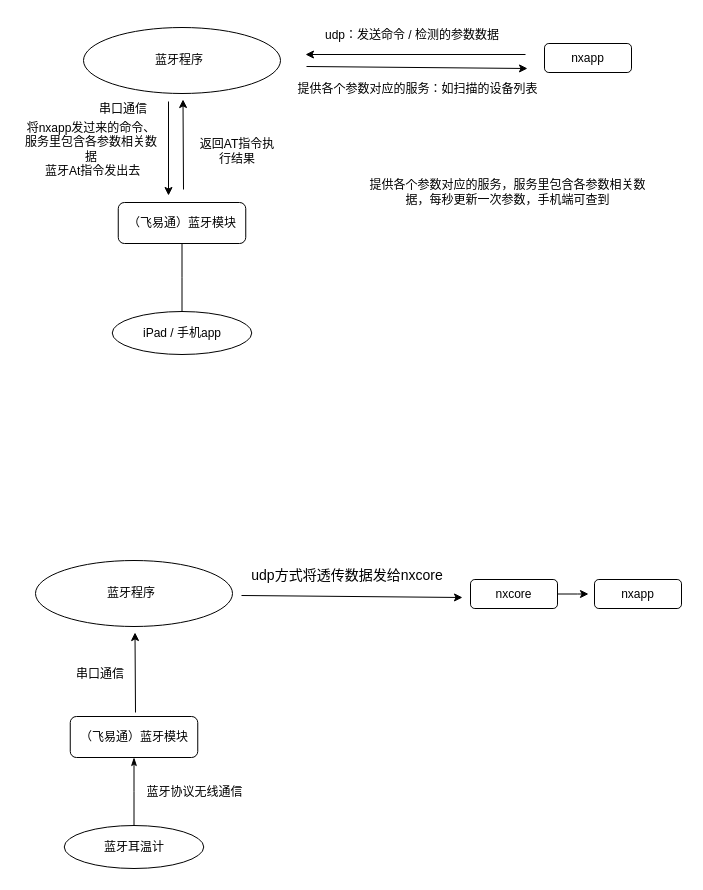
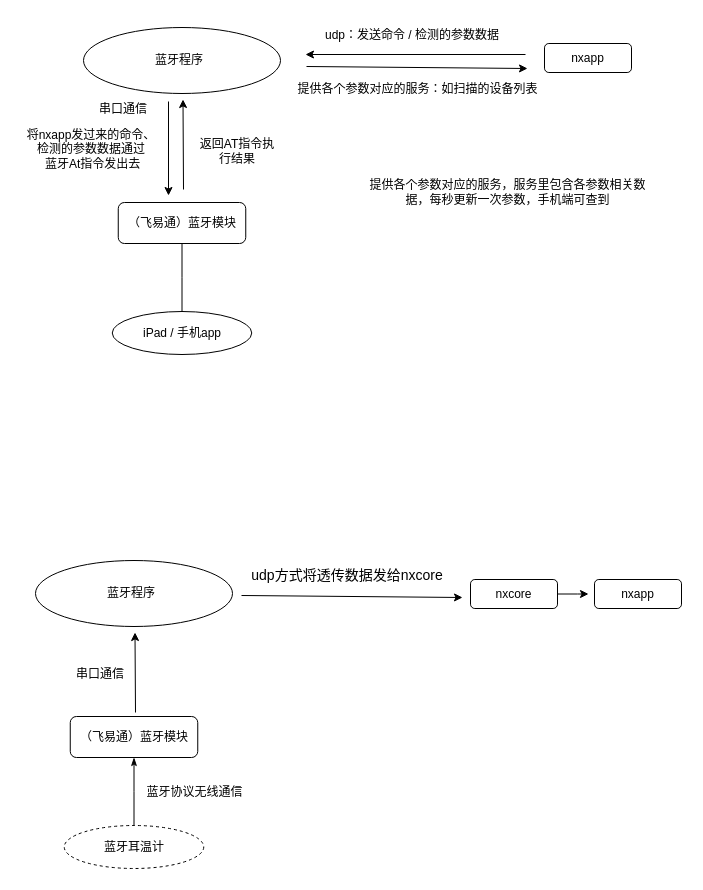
- <mxCell id="16" value="&lt;font style=&quot;vertical-align: inherit;&quot;&gt;&lt;font style=&quot;vertical-align: inherit;&quot;&gt;将nxapp发过来的命令、服务里包含各参数相关数据&lt;br&gt;&amp;nbsp;蓝牙At指令发出去&lt;/font&gt;&lt;/font&gt;" style="text;html=1;strokeColor=none;fillColor=none;align=center;verticalAlign=middle;whiteSpace=wrap;rounded=0;" parent="1" vertex="1"><mxGeometry x="20" y="118" width="142" height="61" as="geometry" /></mxCell>
+ <mxCell id="16" value="&lt;font style=&quot;vertical-align: inherit;&quot;&gt;&lt;font style=&quot;vertical-align: inherit;&quot;&gt;将nxapp发过来的命令、检测的参数数据通过&lt;br&gt;&amp;nbsp;蓝牙At指令发出去&lt;/font&gt;&lt;/font&gt;" style="text;html=1;strokeColor=none;fillColor=none;align=center;verticalAlign=middle;whiteSpace=wrap;rounded=0;" parent="1" vertex="1"><mxGeometry x="20" y="118" width="142" height="61" as="geometry" /></mxCell>
- <mxCell id="23" value="蓝牙耳温计" style="ellipse;whiteSpace=wrap;html=1;" vertex="1" parent="1"><mxGeometry x="63.75" y="825" width="139.5" height="43" as="geometry" /></mxCell>
+ <mxCell id="23" value="蓝牙耳温计" style="ellipse;whiteSpace=wrap;html=1;dashed=1;" vertex="1" parent="1"><mxGeometry x="63.75" y="825" width="139.5" height="43" as="geometry" /></mxCell>
